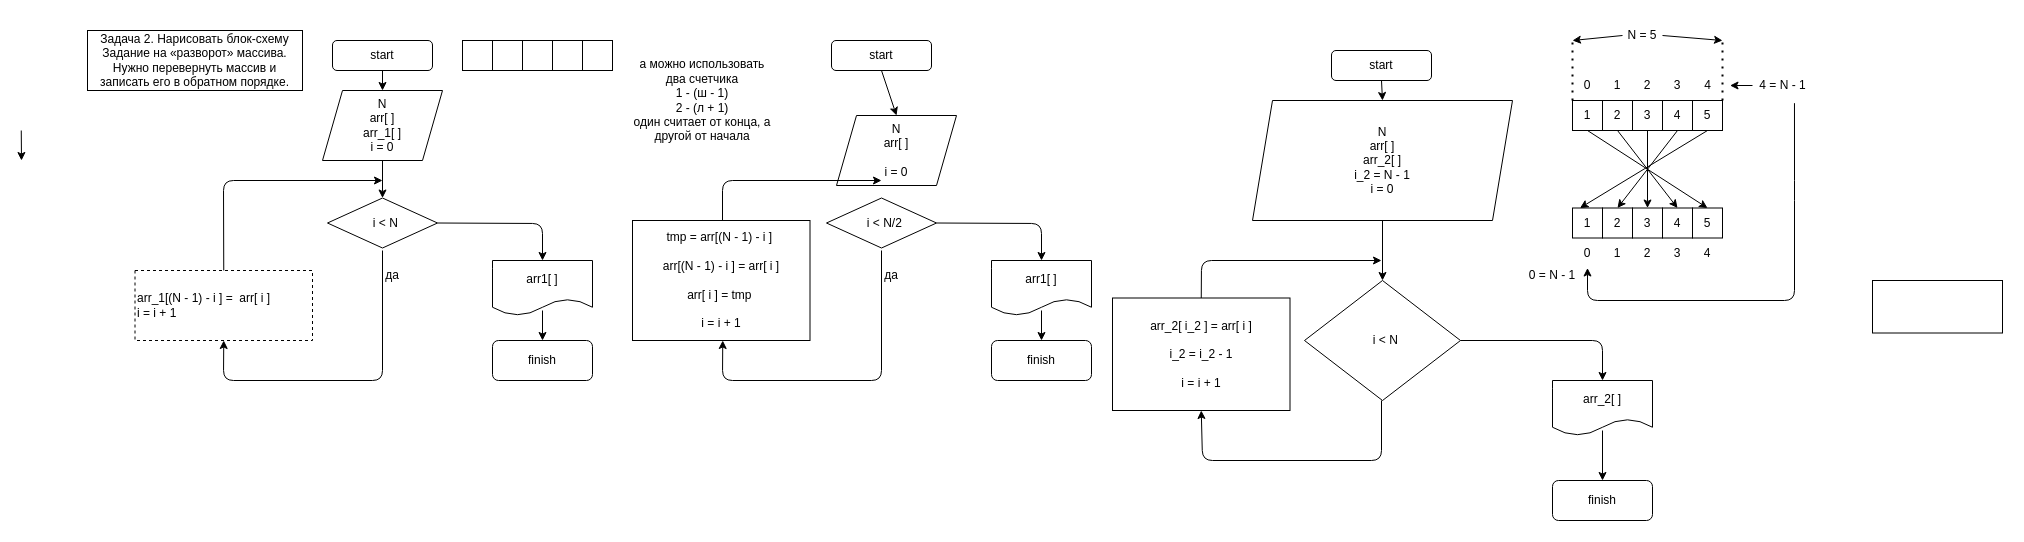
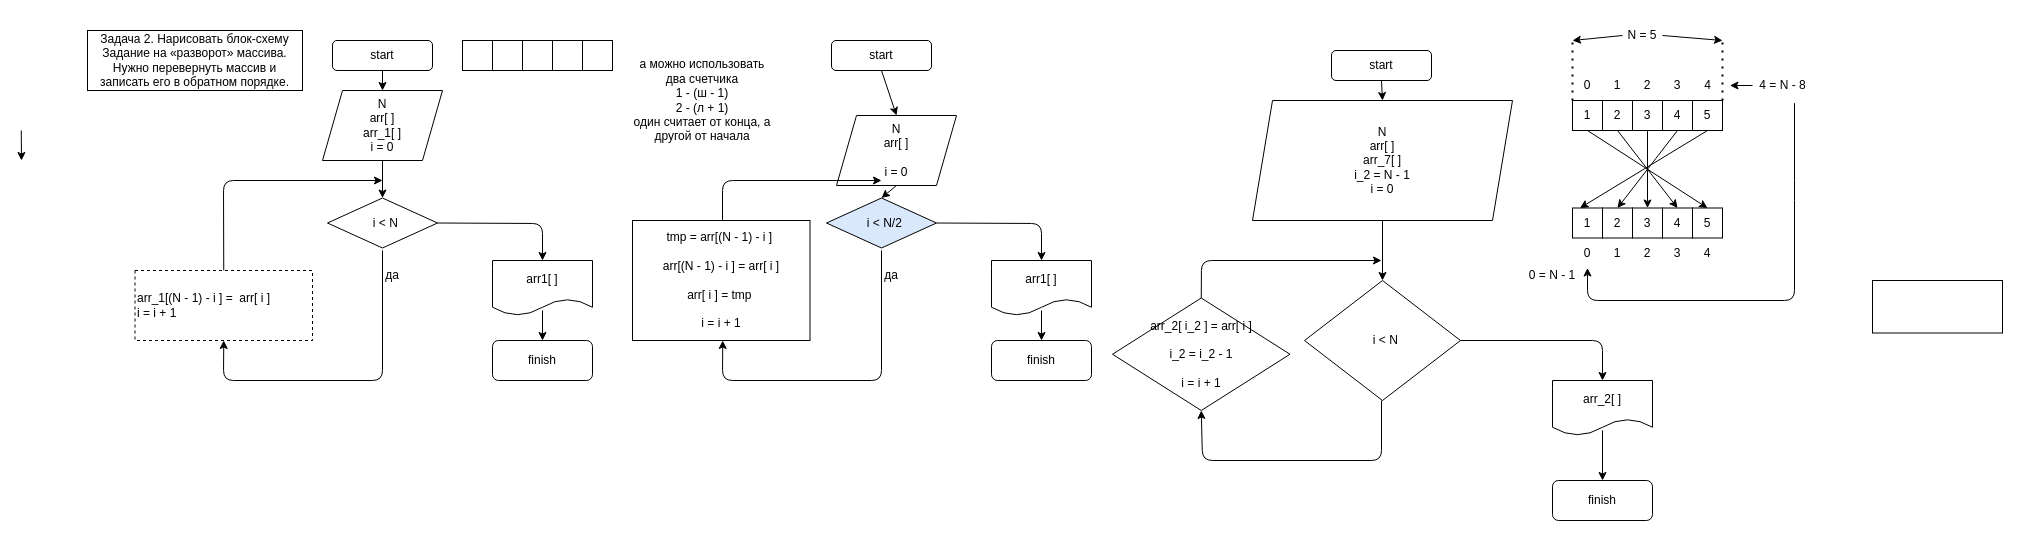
- <mxCell id="81" value="4 = N - 1" style="text;html=1;strokeColor=none;fillColor=none;align=center;verticalAlign=middle;whiteSpace=wrap;rounded=0;" vertex="1" parent="1"><mxGeometry x="1729.5" y="70" width="105" height="30" as="geometry" /></mxCell>
+ <mxCell id="81" value="4 = N - 8" style="text;html=1;strokeColor=none;fillColor=none;align=center;verticalAlign=middle;whiteSpace=wrap;rounded=0;" vertex="1" parent="1"><mxGeometry x="1729.5" y="70" width="105" height="30" as="geometry" /></mxCell>
- <mxCell id="36" value="N&lt;br&gt;arr[ ]&lt;br&gt;arr_2[ ]&lt;br&gt;i_2 = N - 1&lt;br&gt;i = 0" style="shape=parallelogram;perimeter=parallelogramPerimeter;whiteSpace=wrap;html=1;fixedSize=1;" vertex="1" parent="1"><mxGeometry x="1252" y="100" width="260" height="120" as="geometry" /></mxCell>
+ <mxCell id="36" value="N&lt;br&gt;arr[ ]&lt;br&gt;arr_7[ ]&lt;br&gt;i_2 = N - 1&lt;br&gt;i = 0" style="shape=parallelogram;perimeter=parallelogramPerimeter;whiteSpace=wrap;html=1;fixedSize=1;" vertex="1" parent="1"><mxGeometry x="1252" y="100" width="260" height="120" as="geometry" /></mxCell>
+ <mxCell id="25" value="" style="endArrow=classic;html=1;exitX=0.5;exitY=1;exitDx=0;exitDy=0;entryX=0.5;entryY=0;entryDx=0;entryDy=0;" parent="1" source="20" target="21" edge="1"><mxGeometry width="50" height="50" relative="1" as="geometry"><mxPoint x="891" y="250" as="sourcePoint" /><mxPoint x="941" y="200" as="targetPoint" /></mxGeometry></mxCell>
- <mxCell id="21" value="&amp;nbsp; i &amp;lt; N/2" style="rhombus;whiteSpace=wrap;html=1;" parent="1" vertex="1"><mxGeometry x="826" y="197.5" width="110" height="50" as="geometry" /></mxCell>
+ <mxCell id="21" value="&amp;nbsp; i &amp;lt; N/2" style="rhombus;whiteSpace=wrap;html=1;fillColor=#dae8fc;" parent="1" vertex="1"><mxGeometry x="826" y="197.5" width="110" height="50" as="geometry" /></mxCell>
- <mxCell id="46" value="&lt;span&gt;arr_2[ i&lt;/span&gt;_2&amp;nbsp;&lt;span&gt;] = arr[ i ]&lt;br&gt;&lt;br&gt;i_2 = i_2 - 1&lt;br&gt;&lt;br&gt;i = i + 1&lt;br&gt;&lt;/span&gt;" style="rounded=0;whiteSpace=wrap;html=1;" vertex="1" parent="1"><mxGeometry x="1112" y="297.5" width="177.5" height="112.5" as="geometry" /></mxCell>
+ <mxCell id="46" value="&lt;span&gt;arr_2[ i&lt;/span&gt;_2&amp;nbsp;&lt;span&gt;] = arr[ i ]&lt;br&gt;&lt;br&gt;i_2 = i_2 - 1&lt;br&gt;&lt;br&gt;i = i + 1&lt;br&gt;&lt;/span&gt;" style="rhombus;whiteSpace=wrap;html=1;" vertex="1" parent="1"><mxGeometry x="1112" y="297.5" width="177.5" height="112.5" as="geometry" /></mxCell>
